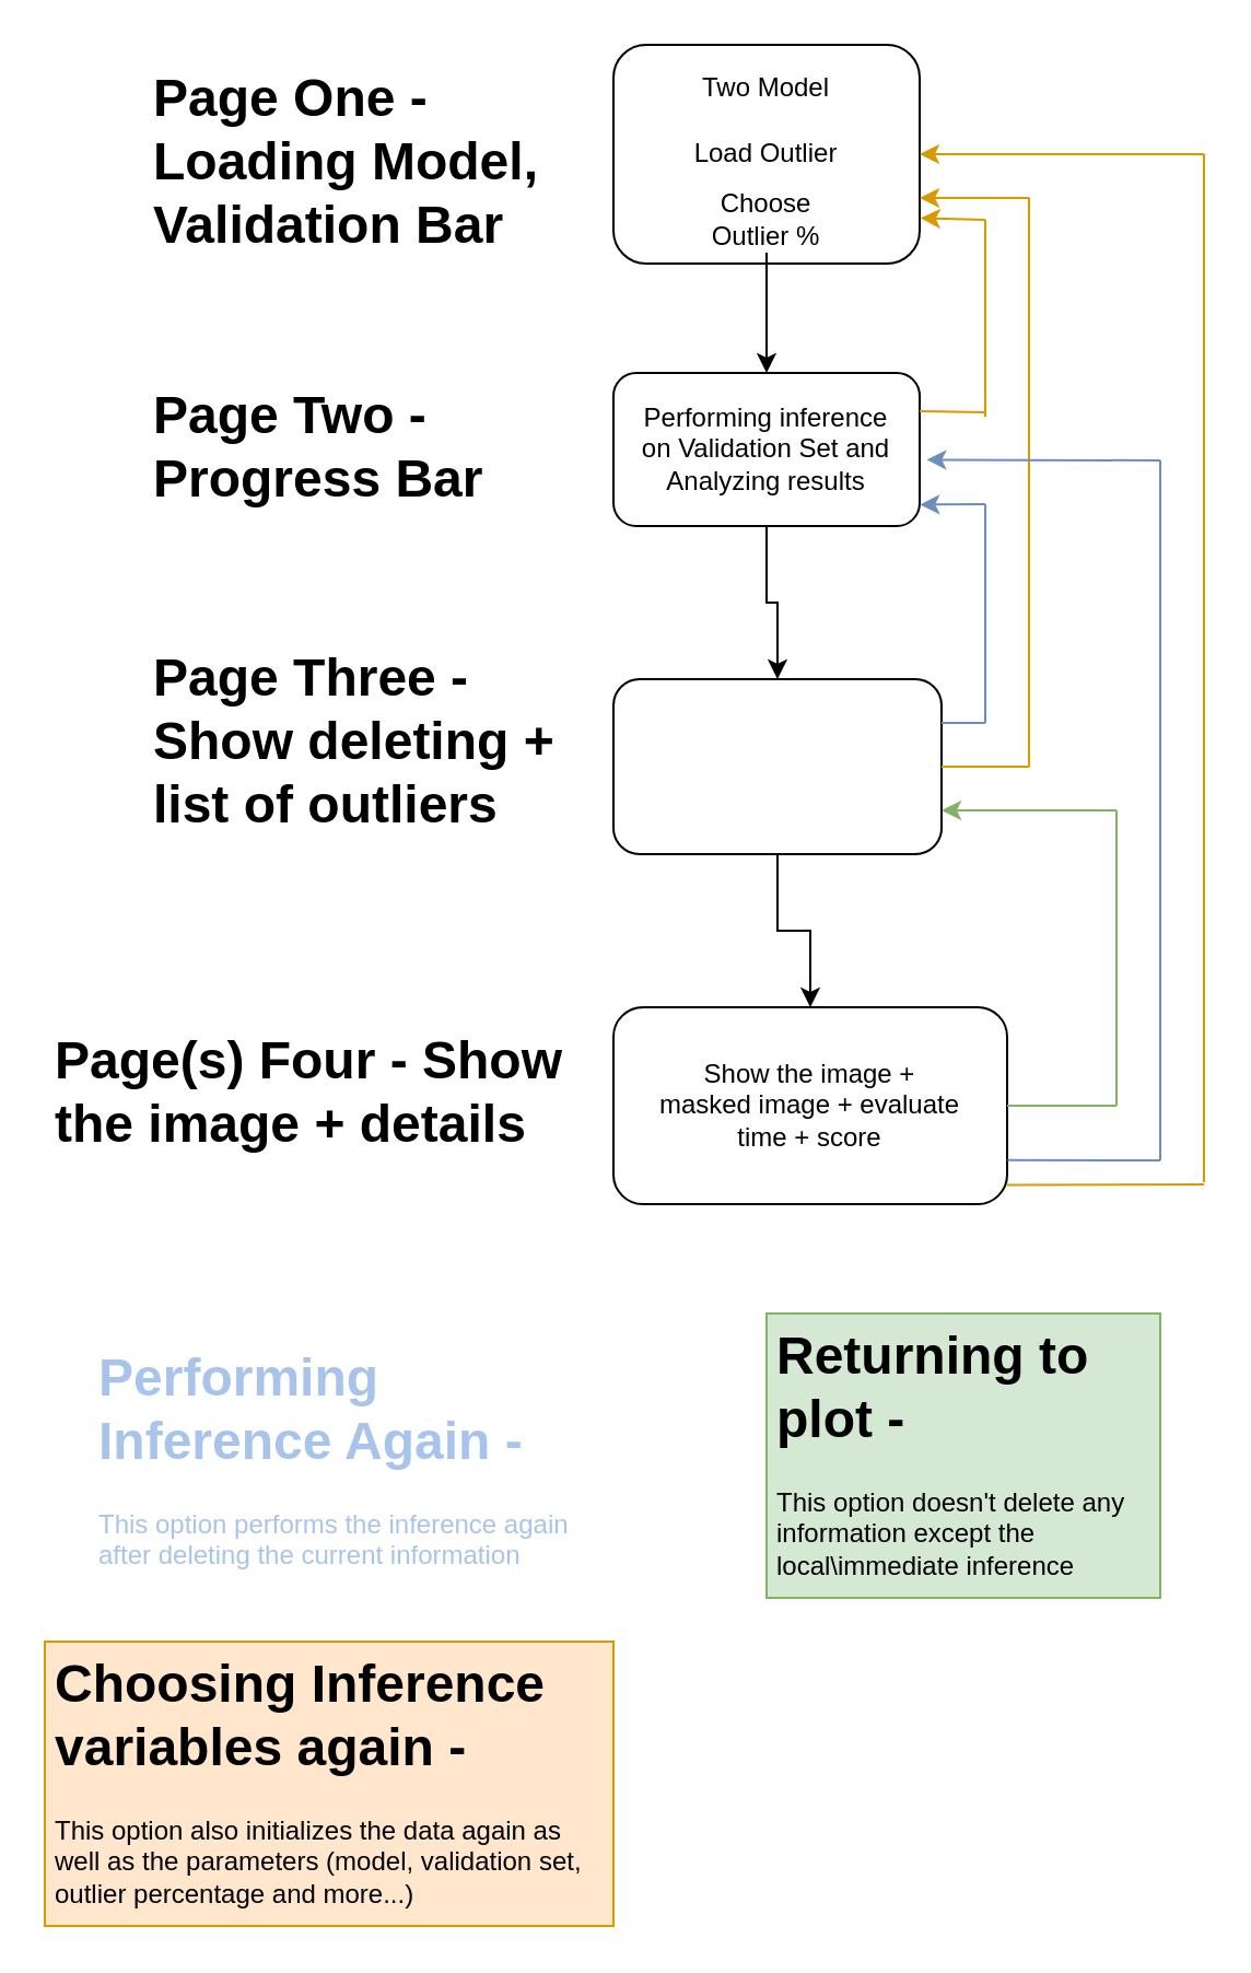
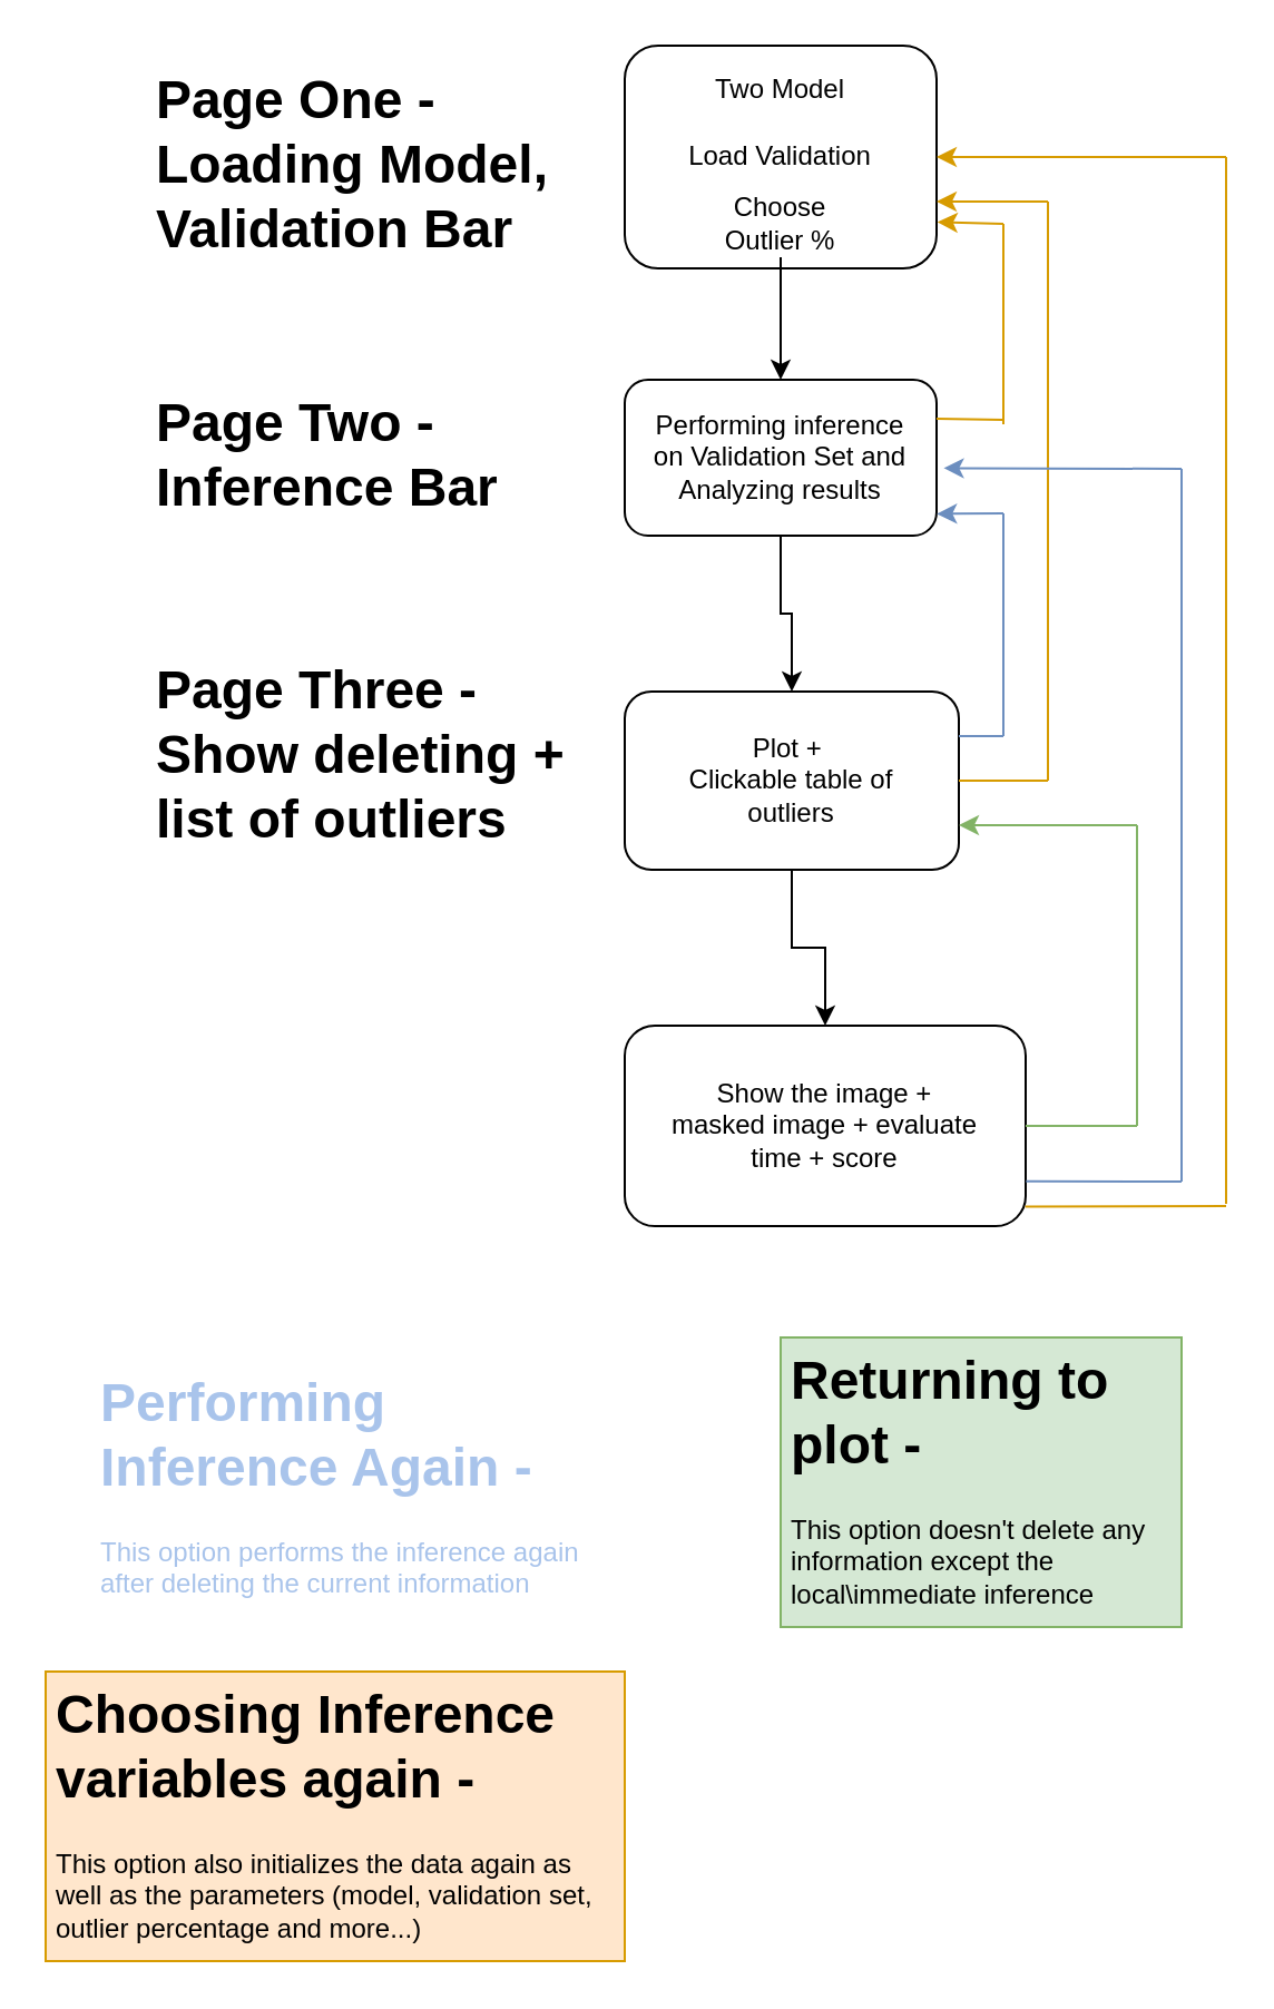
- <mxCell id="5" value="Load Outlier" style="text;html=1;strokeColor=none;fillColor=none;align=center;verticalAlign=middle;whiteSpace=wrap;rounded=0;" vertex="1" parent="1"><mxGeometry x="300" y="60" width="100" height="20" as="geometry" /></mxCell>
+ <mxCell id="5" value="Load Validation" style="text;html=1;strokeColor=none;fillColor=none;align=center;verticalAlign=middle;whiteSpace=wrap;rounded=0;" vertex="1" parent="1"><mxGeometry x="300" y="60" width="100" height="20" as="geometry" /></mxCell>
- <mxCell id="8" value="&lt;h1&gt;Page Two - Progress Bar&lt;/h1&gt;" style="text;html=1;strokeColor=none;fillColor=none;spacing=5;spacingTop=-20;whiteSpace=wrap;overflow=hidden;rounded=0;" vertex="1" parent="1"><mxGeometry x="65" y="170" width="163" height="80" as="geometry" /></mxCell>
+ <mxCell id="8" value="&lt;h1&gt;Page Two - Inference Bar&lt;/h1&gt;" style="text;html=1;strokeColor=none;fillColor=none;spacing=5;spacingTop=-20;whiteSpace=wrap;overflow=hidden;rounded=0;" vertex="1" parent="1"><mxGeometry x="65" y="170" width="163" height="80" as="geometry" /></mxCell>
+ <mxCell id="15" value="Plot +&amp;nbsp;&lt;br&gt;Clickable table of outliers" style="text;html=1;strokeColor=none;fillColor=none;align=center;verticalAlign=middle;whiteSpace=wrap;rounded=0;" vertex="1" parent="1"><mxGeometry x="290" y="325" width="130" height="50" as="geometry" /></mxCell>
- <mxCell id="17" value="&lt;h1&gt;Page(s) Four - Show the image + details&lt;/h1&gt;" style="text;html=1;strokeColor=none;fillColor=none;spacing=5;spacingTop=-20;whiteSpace=wrap;overflow=hidden;rounded=0;" vertex="1" parent="1"><mxGeometry x="20" y="465" width="245" height="80" as="geometry" /></mxCell>
